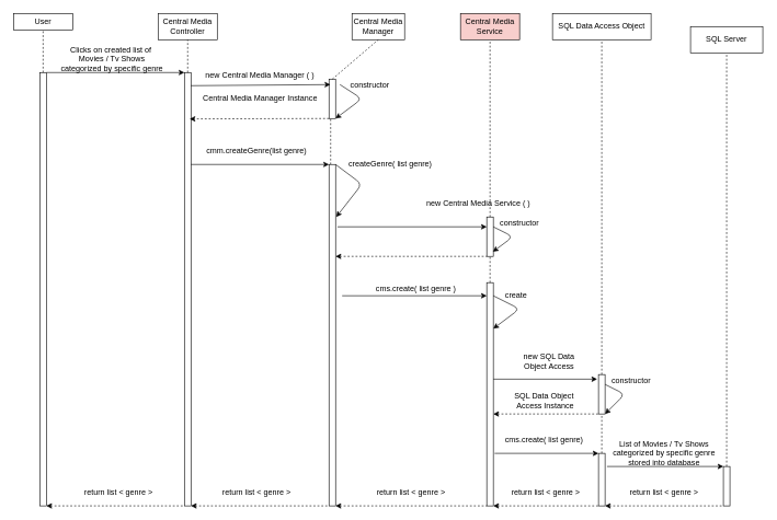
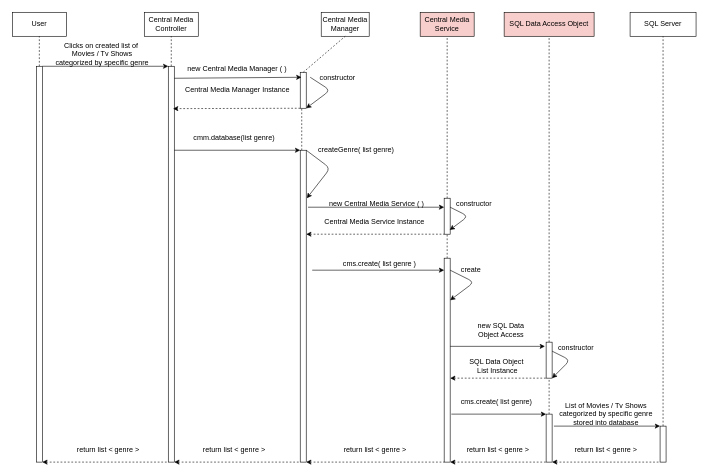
- <mxCell id="66" value="User" style="rounded=0;whiteSpace=wrap;html=1;" vertex="1" parent="1"><mxGeometry x="20" y="20" width="90" height="25" as="geometry" /></mxCell>
+ <mxCell id="66" value="User" style="rounded=0;whiteSpace=wrap;html=1;" vertex="1" parent="1"><mxGeometry x="20" y="20" width="90" height="40" as="geometry" /></mxCell>
- <mxCell id="38" value="SQL Data Access Object" style="rounded=0;whiteSpace=wrap;html=1;" parent="1" vertex="1"><mxGeometry x="840" y="20" width="150" height="40" as="geometry" /></mxCell>
+ <mxCell id="38" value="SQL Data Access Object" style="rounded=0;whiteSpace=wrap;html=1;fillColor=#f8cecc;" parent="1" vertex="1"><mxGeometry x="840" y="20" width="150" height="40" as="geometry" /></mxCell>
- <mxCell id="51" value="SQL Server" style="rounded=0;whiteSpace=wrap;html=1;" parent="1" vertex="1"><mxGeometry x="1050" y="40" width="110" height="40" as="geometry" /></mxCell>
+ <mxCell id="51" value="SQL Server" style="rounded=0;whiteSpace=wrap;html=1;" parent="1" vertex="1"><mxGeometry x="1050" y="20" width="110" height="40" as="geometry" /></mxCell>
- <mxCell id="20" value="cmm.createGenre(list genre)" style="text;html=1;strokeColor=none;fillColor=none;align=center;verticalAlign=middle;whiteSpace=wrap;rounded=0;" parent="1" vertex="1"><mxGeometry x="295" y="220" width="190" height="20" as="geometry" /></mxCell>
+ <mxCell id="20" value="cmm.database(list genre)" style="text;html=1;strokeColor=none;fillColor=none;align=center;verticalAlign=middle;whiteSpace=wrap;rounded=0;" parent="1" vertex="1"><mxGeometry x="295" y="220" width="190" height="20" as="geometry" /></mxCell>
- <mxCell id="27" value="new Central Media Service ( )" style="text;html=1;strokeColor=none;fillColor=none;align=center;verticalAlign=middle;whiteSpace=wrap;rounded=0;" parent="1" vertex="1"><mxGeometry x="630" y="300" width="195" height="20" as="geometry" /></mxCell>
+ <mxCell id="27" value="new Central Media Service ( )" style="text;html=1;strokeColor=none;fillColor=none;align=center;verticalAlign=middle;whiteSpace=wrap;rounded=0;" parent="1" vertex="1"><mxGeometry x="530" y="330" width="195" height="20" as="geometry" /></mxCell>
+ <mxCell id="31" value="Central Media Service Instance" style="text;html=1;strokeColor=none;fillColor=none;align=center;verticalAlign=middle;whiteSpace=wrap;rounded=0;" parent="1" vertex="1"><mxGeometry x="523" y="360" width="202" height="20" as="geometry" /></mxCell>
- <mxCell id="46" value="SQL Data Object&lt;br&gt;&amp;nbsp;Access Instance" style="text;html=1;strokeColor=none;fillColor=none;align=center;verticalAlign=middle;whiteSpace=wrap;rounded=0;" parent="1" vertex="1"><mxGeometry x="730" y="600" width="195" height="20" as="geometry" /></mxCell>
+ <mxCell id="46" value="SQL Data Object&lt;br&gt;&amp;nbsp;List Instance" style="text;html=1;strokeColor=none;fillColor=none;align=center;verticalAlign=middle;whiteSpace=wrap;rounded=0;" parent="1" vertex="1"><mxGeometry x="730" y="600" width="195" height="20" as="geometry" /></mxCell>
